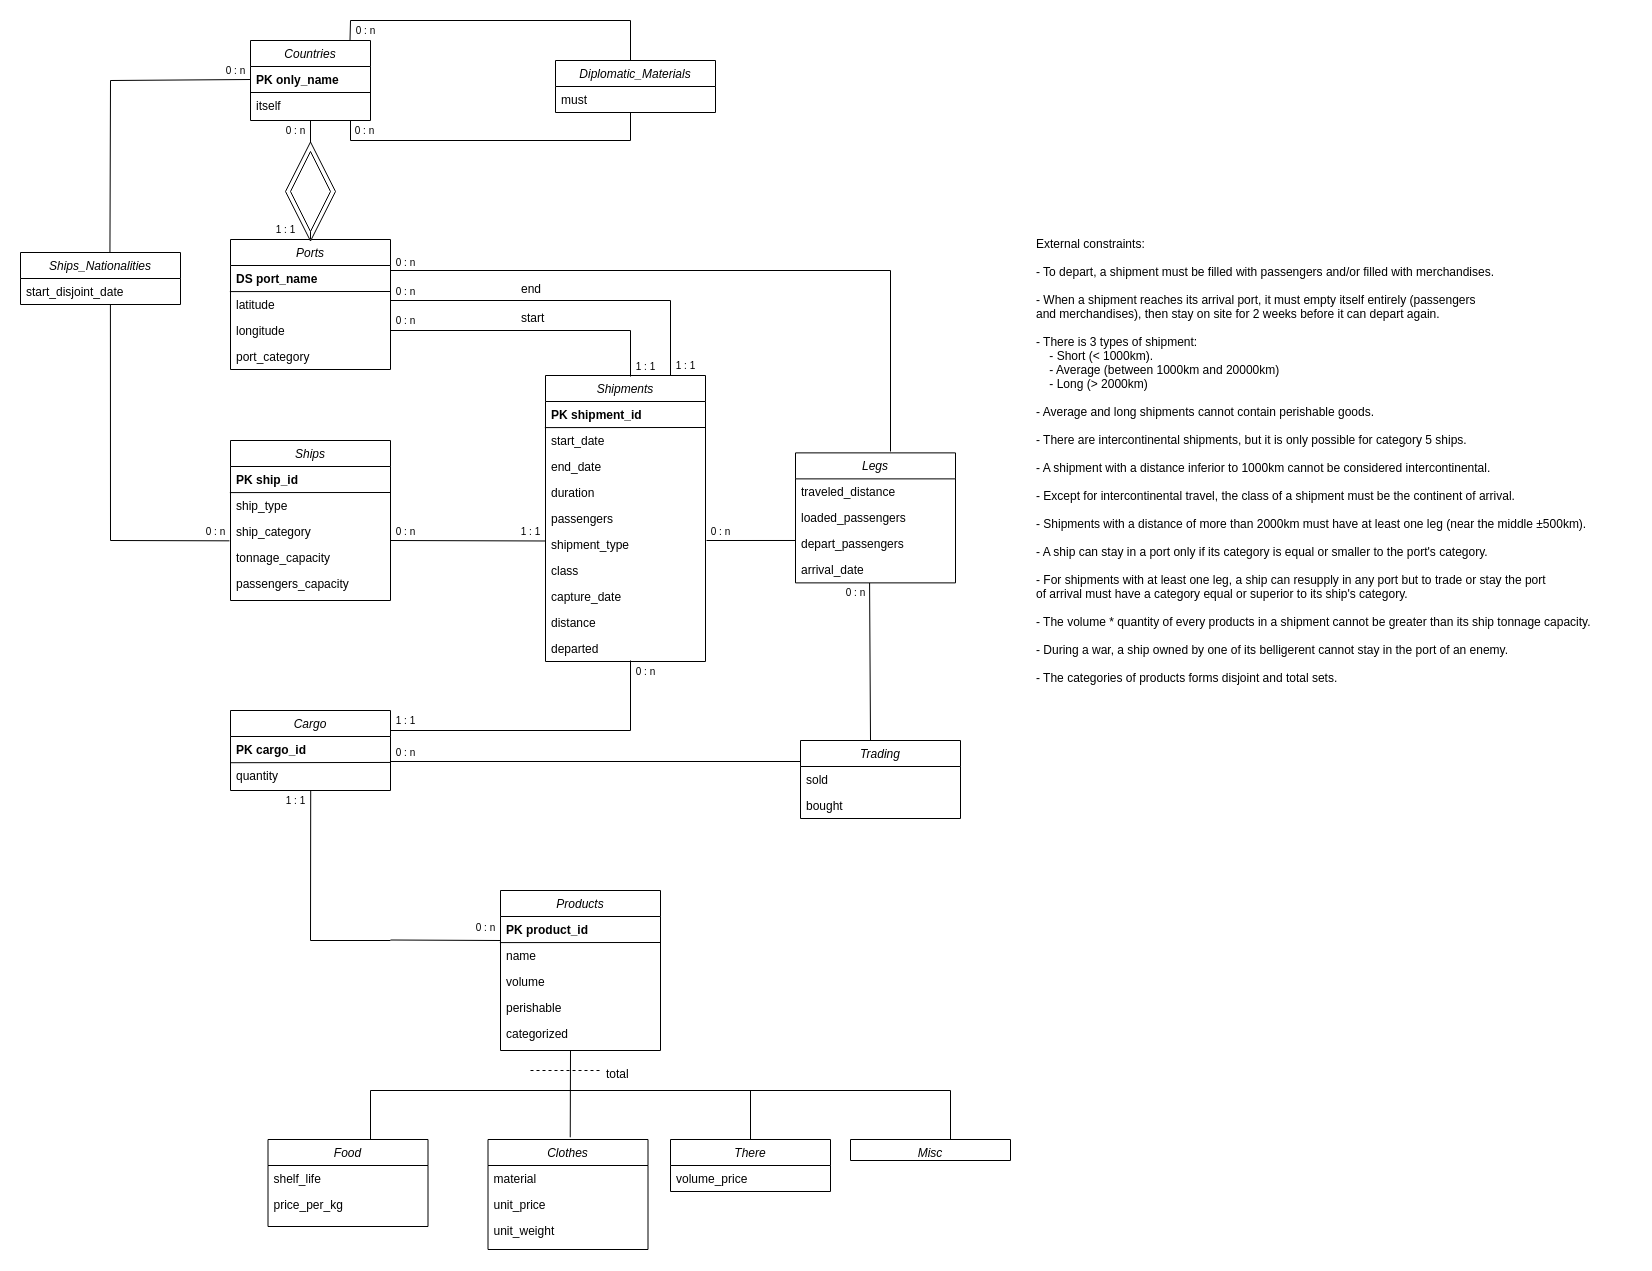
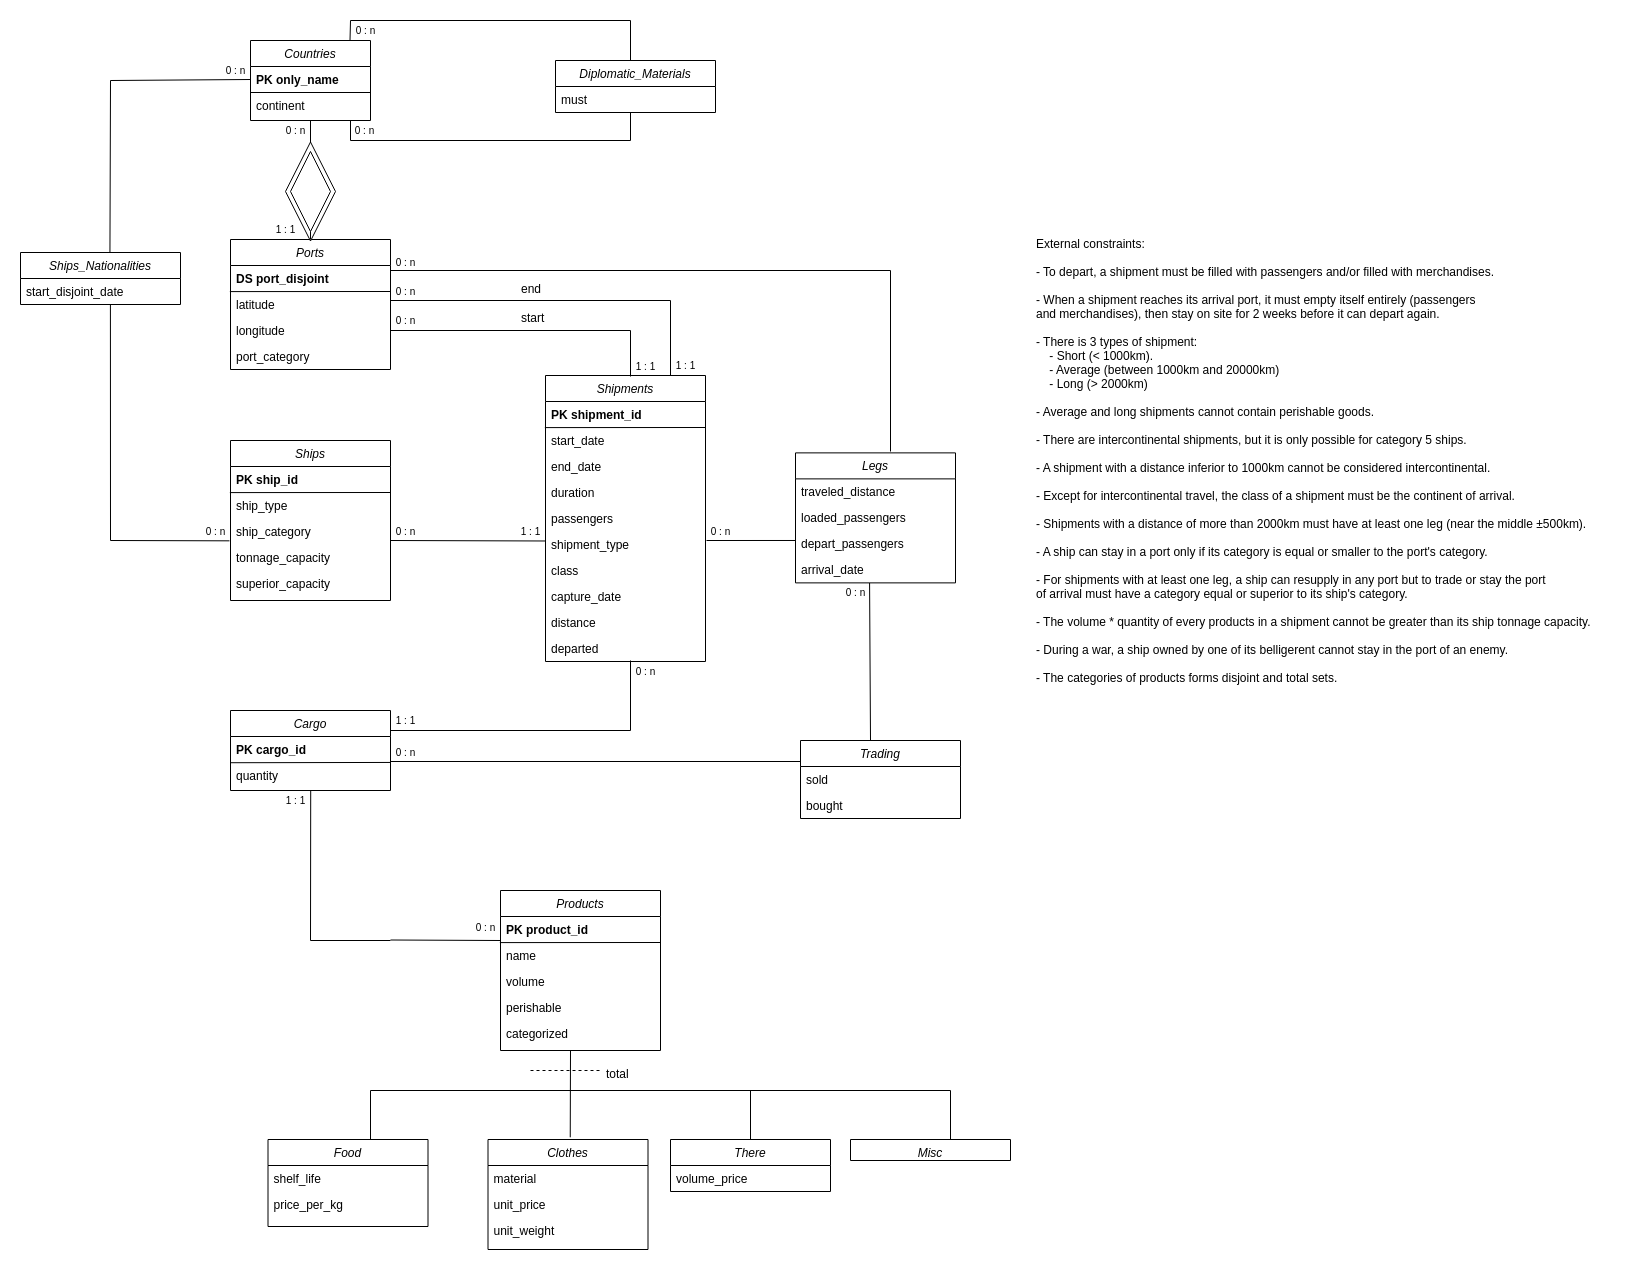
- <mxCell id="11" value="itself" style="text;align=left;verticalAlign=top;spacingLeft=4;spacingRight=4;overflow=hidden;rotatable=0;points=[[0,0.5],[1,0.5]];portConstraint=eastwest;fontStyle=0" parent="9" vertex="1"><mxGeometry y="52" width="120" height="26" as="geometry" /></mxCell>
+ <mxCell id="11" value="continent" style="text;align=left;verticalAlign=top;spacingLeft=4;spacingRight=4;overflow=hidden;rotatable=0;points=[[0,0.5],[1,0.5]];portConstraint=eastwest;fontStyle=0" parent="9" vertex="1"><mxGeometry y="52" width="120" height="26" as="geometry" /></mxCell>
- <mxCell id="15" value="DS port_name" style="text;align=left;verticalAlign=top;spacingLeft=4;spacingRight=4;overflow=hidden;rotatable=0;points=[[0,0.5],[1,0.5]];portConstraint=eastwest;fontStyle=1" parent="14" vertex="1"><mxGeometry y="26" width="160" height="26" as="geometry" /></mxCell>
+ <mxCell id="15" value="DS port_disjoint" style="text;align=left;verticalAlign=top;spacingLeft=4;spacingRight=4;overflow=hidden;rotatable=0;points=[[0,0.5],[1,0.5]];portConstraint=eastwest;fontStyle=1" parent="14" vertex="1"><mxGeometry y="26" width="160" height="26" as="geometry" /></mxCell>
- <mxCell id="8" value="passengers_capacity" style="text;align=left;verticalAlign=top;spacingLeft=4;spacingRight=4;overflow=hidden;rotatable=0;points=[[0,0.5],[1,0.5]];portConstraint=eastwest;rounded=0;shadow=0;html=0;" parent="2" vertex="1"><mxGeometry y="130" width="160" height="26" as="geometry" /></mxCell>
+ <mxCell id="8" value="superior_capacity" style="text;align=left;verticalAlign=top;spacingLeft=4;spacingRight=4;overflow=hidden;rotatable=0;points=[[0,0.5],[1,0.5]];portConstraint=eastwest;rounded=0;shadow=0;html=0;" parent="2" vertex="1"><mxGeometry y="130" width="160" height="26" as="geometry" /></mxCell>
